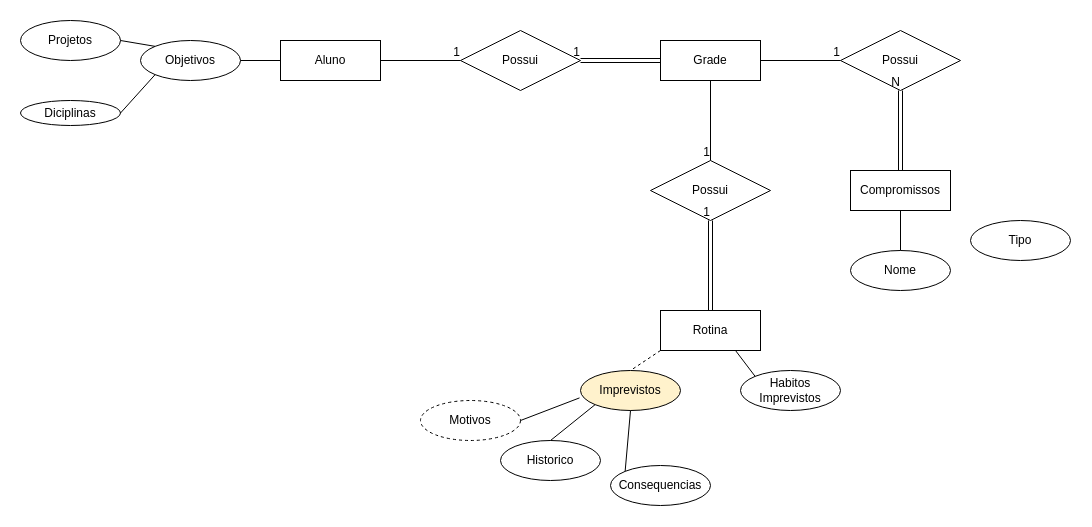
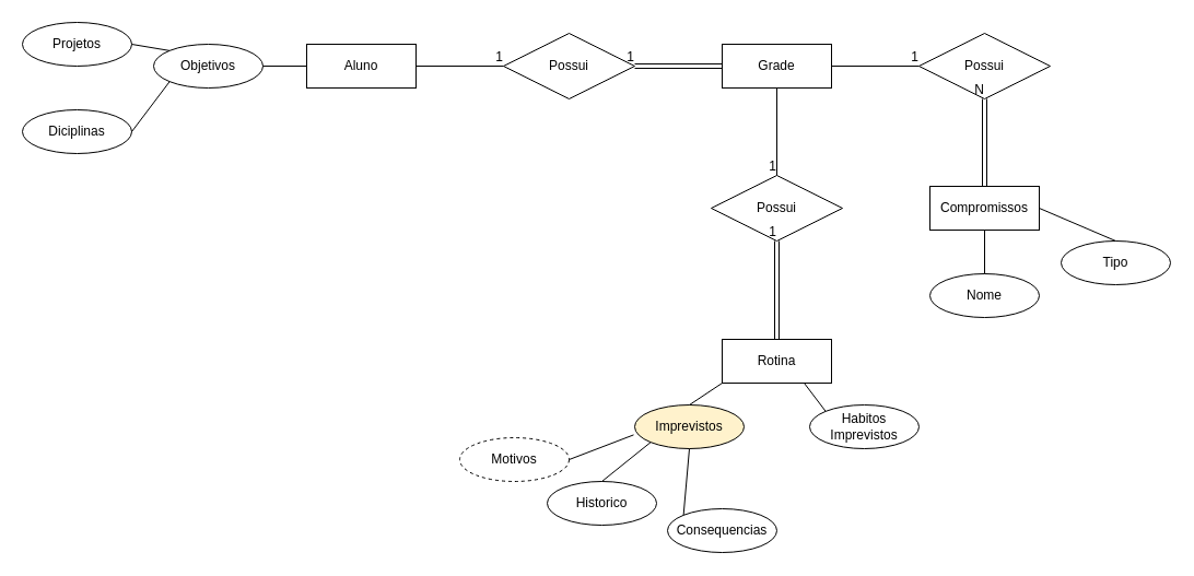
- <mxCell id="17" value="Diciplinas" style="ellipse;whiteSpace=wrap;html=1;align=center;" vertex="1" parent="1"><mxGeometry x="20" y="100" width="100" height="25" as="geometry" /></mxCell>
+ <mxCell id="17" value="Diciplinas" style="ellipse;whiteSpace=wrap;html=1;align=center;" vertex="1" parent="1"><mxGeometry x="20" y="100" width="100" height="40" as="geometry" /></mxCell>
+ <mxCell id="31" value="" style="endArrow=none;html=1;rounded=0;entryX=0.5;entryY=0;entryDx=0;entryDy=0;exitX=1;exitY=0.5;exitDx=0;exitDy=0;" edge="1" parent="1" source="7" target="15"><mxGeometry relative="1" as="geometry"><mxPoint x="720" y="410" as="sourcePoint" /><mxPoint x="690" y="430" as="targetPoint" /></mxGeometry></mxCell>
- <mxCell id="25" value="" style="endArrow=none;html=1;rounded=0;entryX=0.5;entryY=0;entryDx=0;entryDy=0;exitX=0;exitY=1;exitDx=0;exitDy=0;dashed=1;" edge="1" parent="1" source="8" target="9"><mxGeometry relative="1" as="geometry"><mxPoint x="700" y="270" as="sourcePoint" /><mxPoint x="860" y="270" as="targetPoint" /></mxGeometry></mxCell>
+ <mxCell id="25" value="" style="endArrow=none;html=1;rounded=0;entryX=0.5;entryY=0;entryDx=0;entryDy=0;exitX=0;exitY=1;exitDx=0;exitDy=0;" edge="1" parent="1" source="8" target="9"><mxGeometry relative="1" as="geometry"><mxPoint x="700" y="270" as="sourcePoint" /><mxPoint x="860" y="270" as="targetPoint" /></mxGeometry></mxCell>
